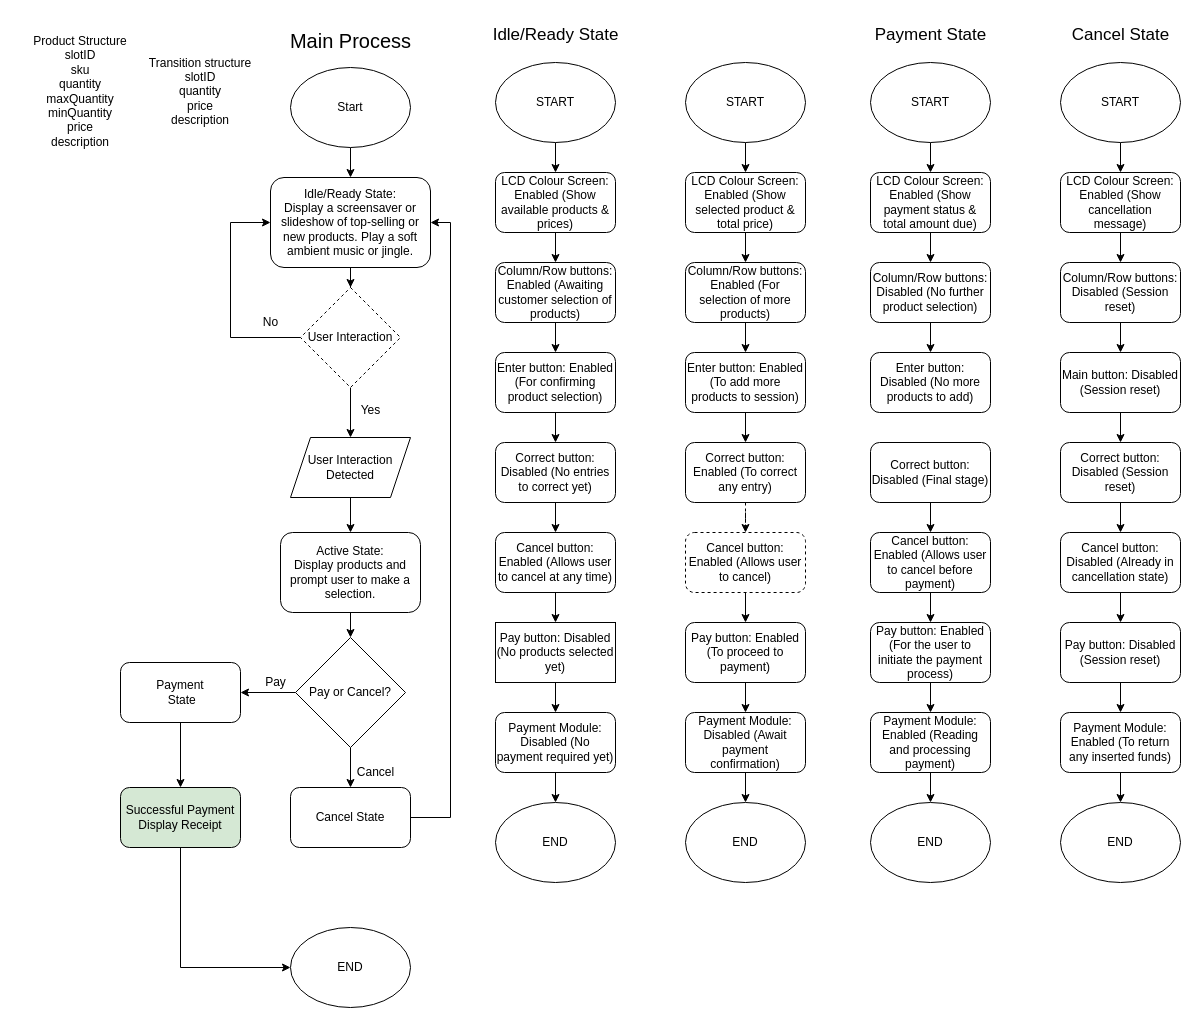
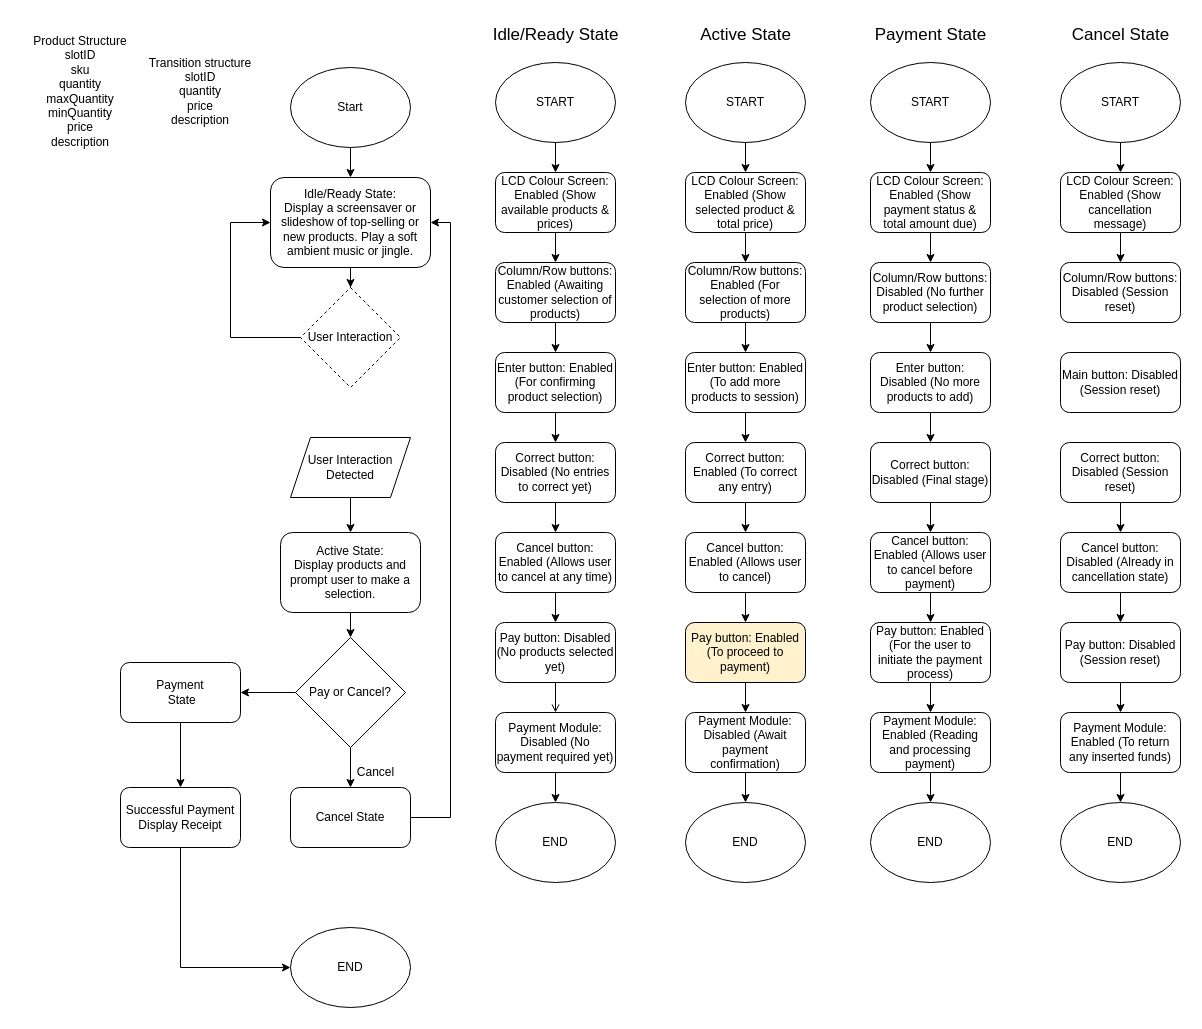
+ <mxCell id="37" value="Active State" style="text;html=1;align=center;verticalAlign=middle;resizable=0;points=[];autosize=1;strokeColor=none;fillColor=none;fontSize=17;" vertex="1" parent="1"><mxGeometry x="690" y="20" width="110" height="30" as="geometry" /></mxCell>
- <mxCell id="76" value="Main Process" style="text;html=1;align=center;verticalAlign=middle;resizable=0;points=[];autosize=1;strokeColor=none;fillColor=none;fontSize=20;" vertex="1" parent="1"><mxGeometry x="280" y="20" width="140" height="40" as="geometry" /></mxCell>
- <mxCell id="87" value="No" style="text;html=1;align=center;verticalAlign=middle;resizable=0;points=[];autosize=1;strokeColor=none;fillColor=none;" vertex="1" parent="1"><mxGeometry x="250" y="307" width="40" height="30" as="geometry" /></mxCell>
- <mxCell id="60" style="edgeStyle=orthogonalEdgeStyle;rounded=0;orthogonalLoop=1;jettySize=auto;html=1;entryX=0.5;entryY=0;entryDx=0;entryDy=0;" edge="1" parent="1" source="61" target="63"><mxGeometry relative="1" as="geometry" /></mxCell>
- <mxCell id="83" style="edgeStyle=orthogonalEdgeStyle;rounded=0;orthogonalLoop=1;jettySize=auto;html=1;entryX=0.5;entryY=0;entryDx=0;entryDy=0;" edge="1" parent="1" source="85" target="80"><mxGeometry relative="1" as="geometry" /></mxCell>
- <mxCell id="86" value="Yes" style="text;html=1;align=center;verticalAlign=middle;resizable=0;points=[];autosize=1;strokeColor=none;fillColor=none;" vertex="1" parent="1"><mxGeometry x="350" y="395" width="40" height="30" as="geometry" /></mxCell>
+ <mxCell id="44" style="edgeStyle=orthogonalEdgeStyle;rounded=0;orthogonalLoop=1;jettySize=auto;html=1;entryX=0.5;entryY=0;entryDx=0;entryDy=0;" edge="1" parent="1" source="45" target="47"><mxGeometry relative="1" as="geometry" /></mxCell>
- <mxCell id="62" style="edgeStyle=orthogonalEdgeStyle;rounded=0;orthogonalLoop=1;jettySize=auto;html=1;entryX=0.5;entryY=0;entryDx=0;entryDy=0;" edge="1" parent="1" source="63" target="65"><mxGeometry relative="1" as="geometry" /></mxCell>
- <mxCell id="28" style="edgeStyle=orthogonalEdgeStyle;rounded=0;orthogonalLoop=1;jettySize=auto;html=1;entryX=0.5;entryY=0;entryDx=0;entryDy=0;dashed=1;" edge="1" parent="1" source="29" target="31"><mxGeometry relative="1" as="geometry" /></mxCell>
+ <mxCell id="28" style="edgeStyle=orthogonalEdgeStyle;rounded=0;orthogonalLoop=1;jettySize=auto;html=1;entryX=0.5;entryY=0;entryDx=0;entryDy=0;" edge="1" parent="1" source="29" target="31"><mxGeometry relative="1" as="geometry" /></mxCell>
- <mxCell id="31" value="Cancel button: Enabled (Allows user to cancel)" style="rounded=1;whiteSpace=wrap;html=1;dashed=1;" vertex="1" parent="1"><mxGeometry x="685" y="532" width="120" height="60" as="geometry" /></mxCell>
+ <mxCell id="31" value="Cancel button: Enabled (Allows user to cancel)" style="rounded=1;whiteSpace=wrap;html=1;" vertex="1" parent="1"><mxGeometry x="685" y="532" width="120" height="60" as="geometry" /></mxCell>
- <mxCell id="16" value="Pay button: Disabled (No products selected yet)" style="whiteSpace=wrap;html=1;rounded=0;" vertex="1" parent="1"><mxGeometry x="495" y="622" width="120" height="60" as="geometry" /></mxCell>
+ <mxCell id="16" value="Pay button: Disabled (No products selected yet)" style="rounded=1;whiteSpace=wrap;html=1;" vertex="1" parent="1"><mxGeometry x="495" y="622" width="120" height="60" as="geometry" /></mxCell>
- <mxCell id="33" value="Pay button: Enabled (To proceed to payment)" style="rounded=1;whiteSpace=wrap;html=1;" vertex="1" parent="1"><mxGeometry x="685" y="622" width="120" height="60" as="geometry" /></mxCell>
+ <mxCell id="33" value="Pay button: Enabled (To proceed to payment)" style="rounded=1;whiteSpace=wrap;html=1;fillColor=#fff2cc;" vertex="1" parent="1"><mxGeometry x="685" y="622" width="120" height="60" as="geometry" /></mxCell>
- <mxCell id="93" value="Pay" style="text;html=1;align=center;verticalAlign=middle;resizable=0;points=[];autosize=1;strokeColor=none;fillColor=none;" vertex="1" parent="1"><mxGeometry x="255" y="667" width="40" height="30" as="geometry" /></mxCell>
- <mxCell id="15" style="edgeStyle=orthogonalEdgeStyle;rounded=0;orthogonalLoop=1;jettySize=auto;html=1;entryX=0.5;entryY=0;entryDx=0;entryDy=0;" edge="1" parent="1" source="16" target="18"><mxGeometry relative="1" as="geometry" /></mxCell>
+ <mxCell id="15" style="edgeStyle=orthogonalEdgeStyle;rounded=0;orthogonalLoop=1;jettySize=auto;html=1;entryX=0.5;entryY=0;entryDx=0;entryDy=0;endArrow=open;" edge="1" parent="1" source="16" target="18"><mxGeometry relative="1" as="geometry" /></mxCell>
- <mxCell id="99" value="Successful Payment&lt;br&gt;Display Receipt" style="rounded=1;whiteSpace=wrap;html=1;fillColor=#d5e8d4;" vertex="1" parent="1"><mxGeometry x="120" y="787" width="120" height="60" as="geometry" /></mxCell>
+ <mxCell id="99" value="Successful Payment&lt;br&gt;Display Receipt" style="rounded=1;whiteSpace=wrap;html=1;" vertex="1" parent="1"><mxGeometry x="120" y="787" width="120" height="60" as="geometry" /></mxCell>
